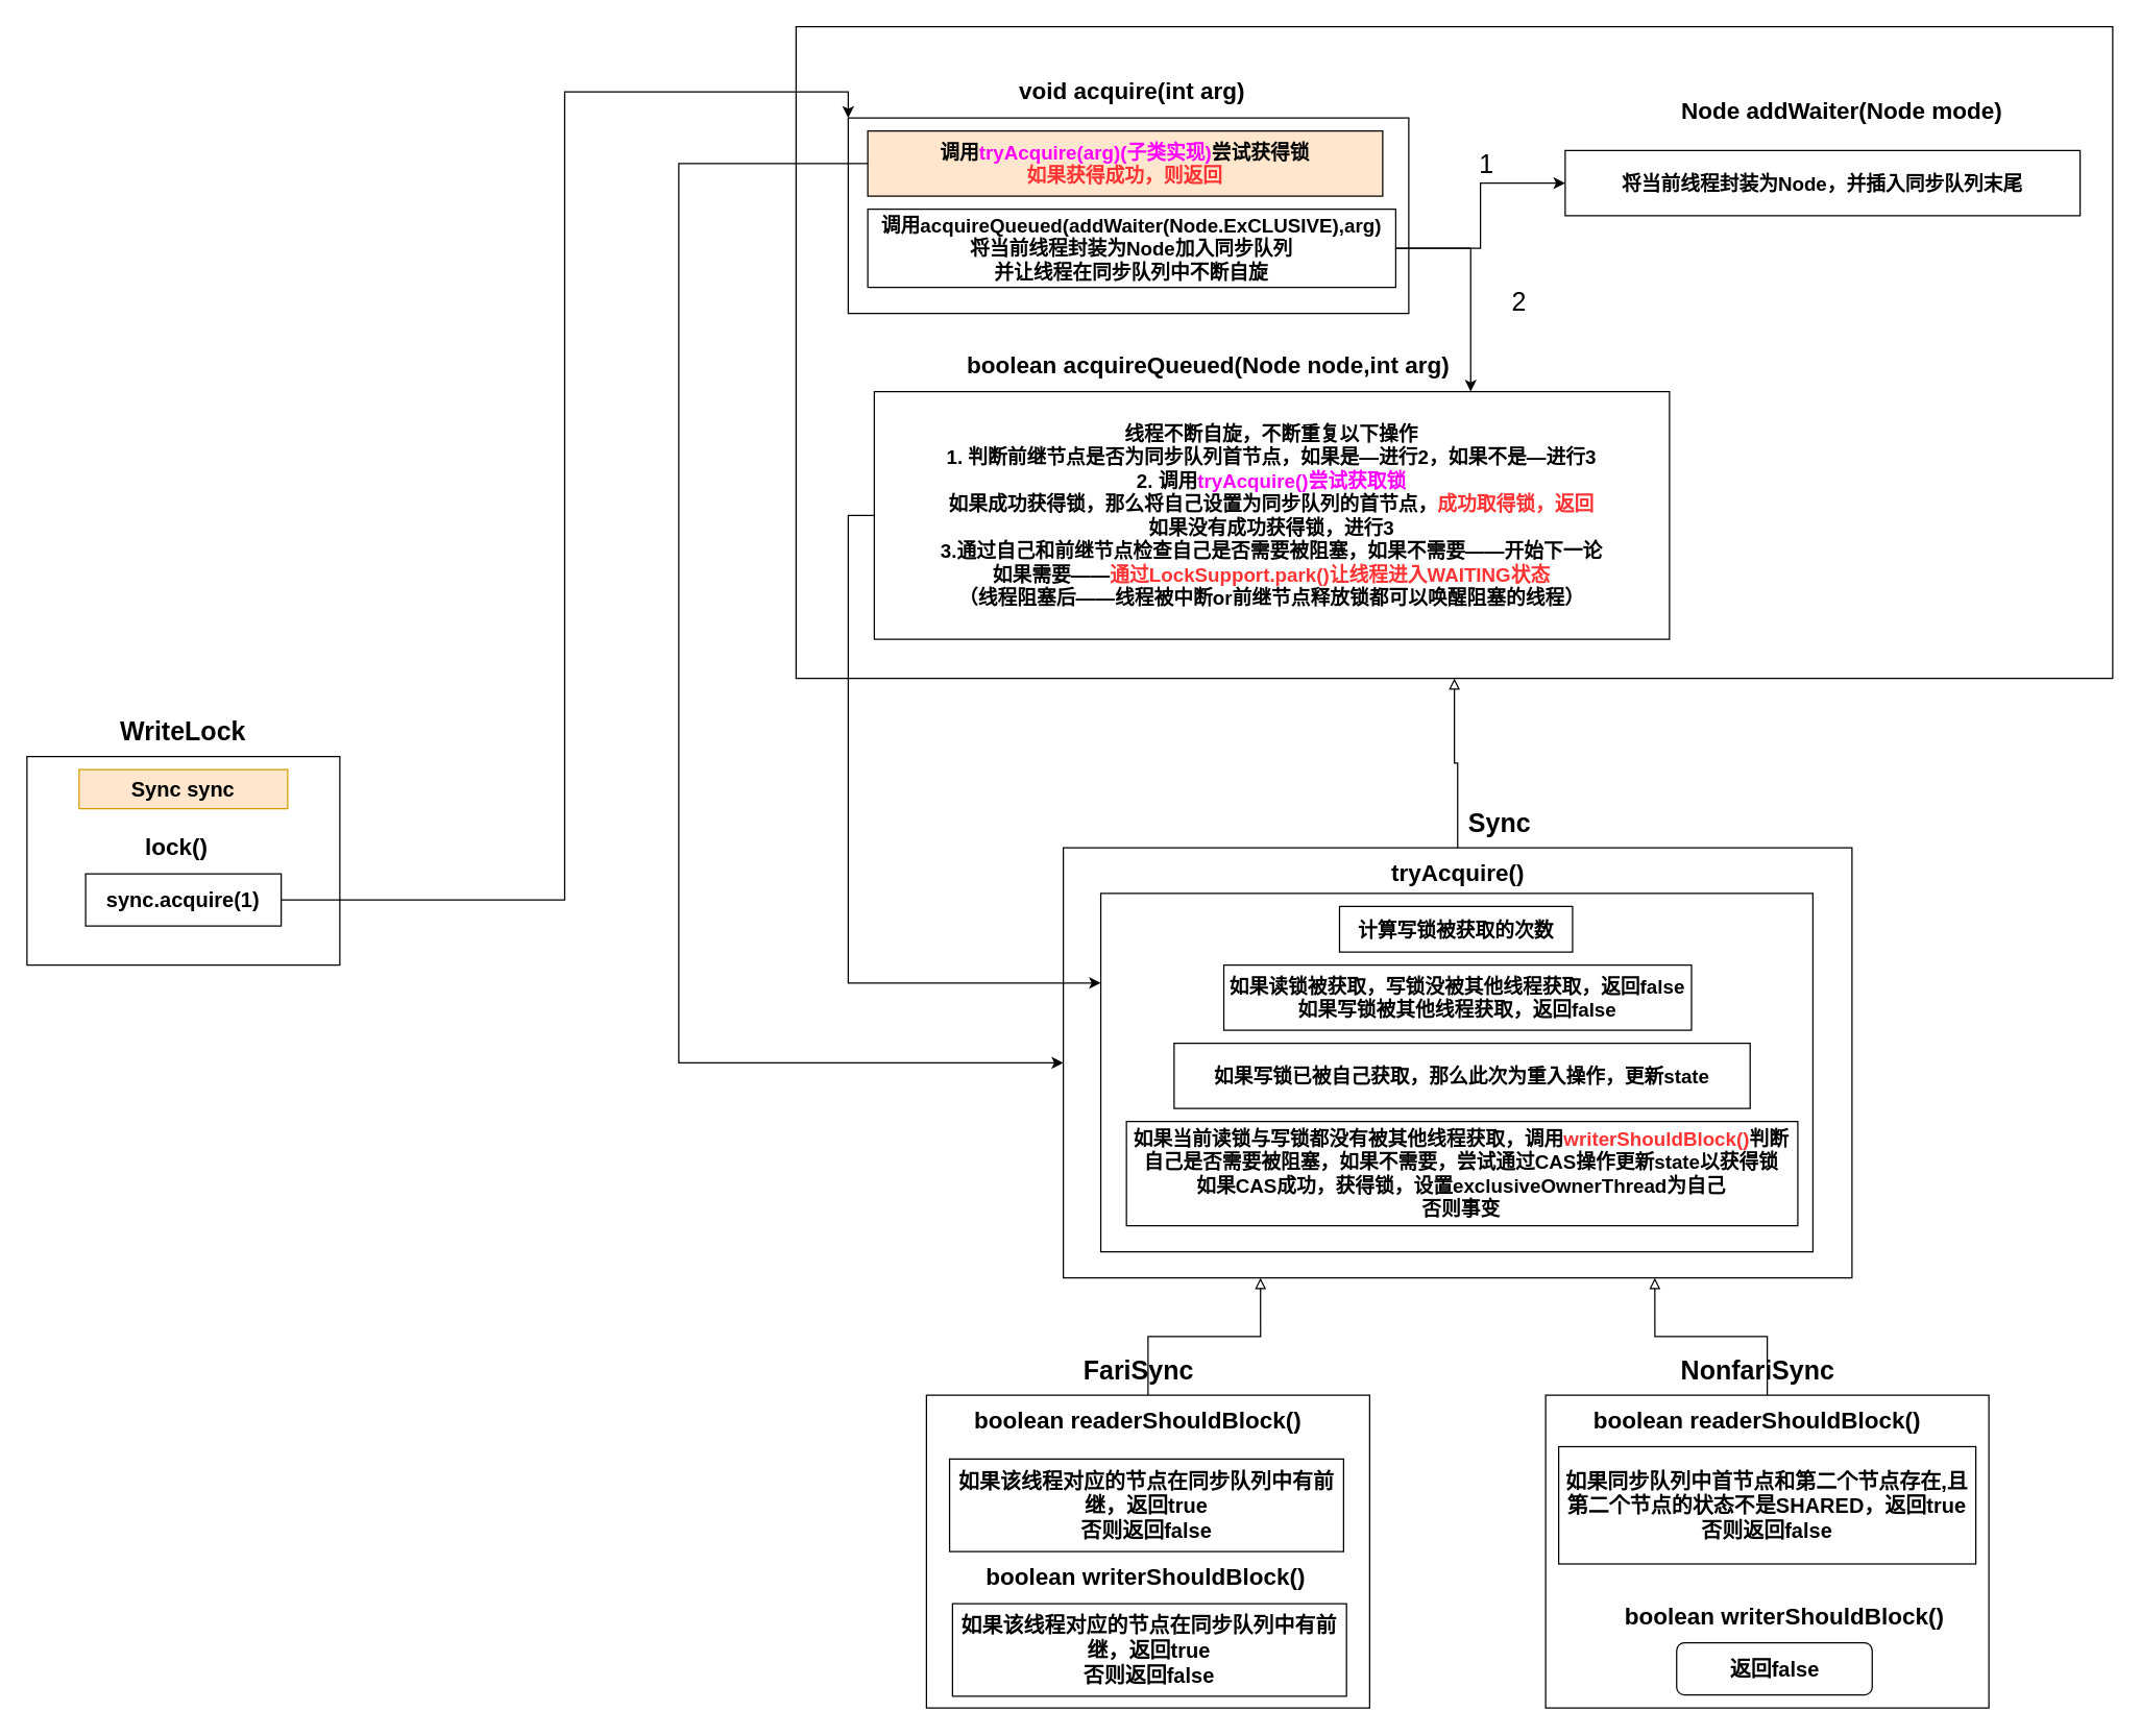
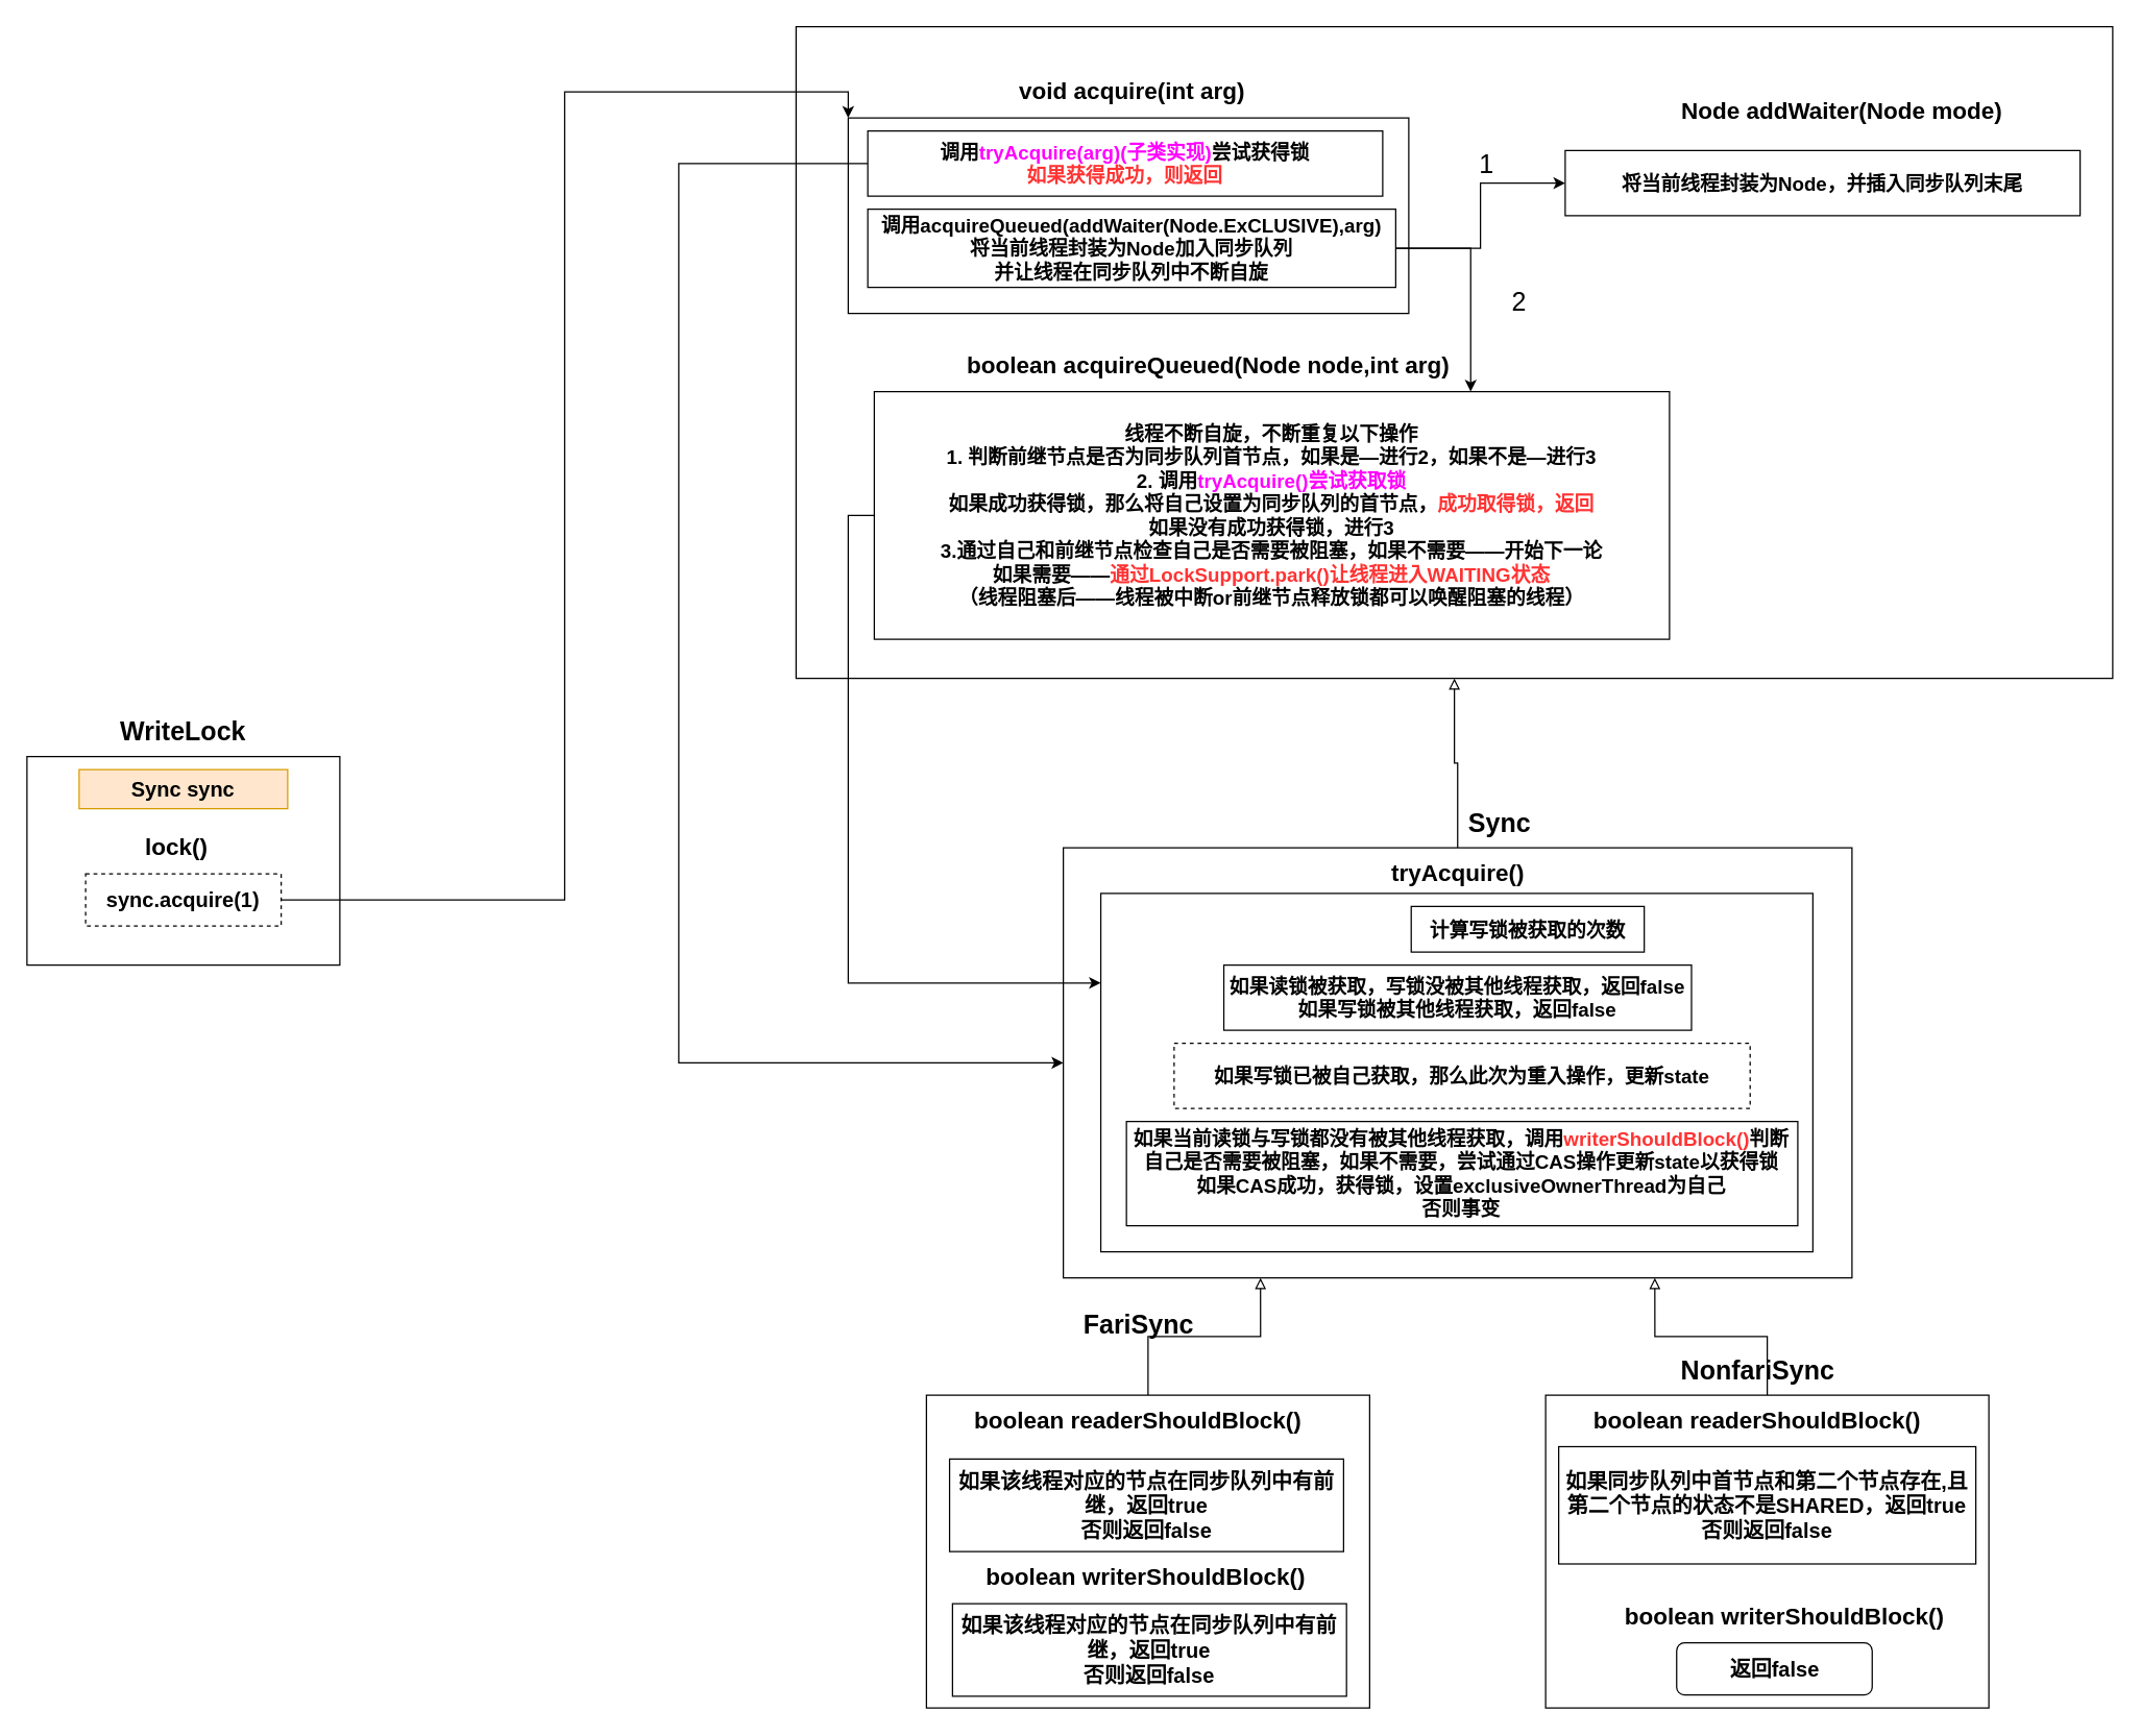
- <mxCell id="11" value="&lt;b style=&quot;font-size: 15px&quot;&gt;调用&lt;font color=&quot;#ff00ff&quot;&gt;tryAcquire(arg)(子类实现)&lt;/font&gt;尝试获得锁&lt;br&gt;&lt;font color=&quot;#ff3333&quot;&gt;如果获得成功，&lt;font style=&quot;font-size: 15px&quot;&gt;则返回&lt;/font&gt;&lt;/font&gt;&lt;/b&gt;" style="rounded=0;whiteSpace=wrap;html=1;fillColor=#ffe6cc;" parent="1" vertex="1"><mxGeometry x="665" y="100" width="395" height="50" as="geometry" /></mxCell>
+ <mxCell id="11" value="&lt;b style=&quot;font-size: 15px&quot;&gt;调用&lt;font color=&quot;#ff00ff&quot;&gt;tryAcquire(arg)(子类实现)&lt;/font&gt;尝试获得锁&lt;br&gt;&lt;font color=&quot;#ff3333&quot;&gt;如果获得成功，&lt;font style=&quot;font-size: 15px&quot;&gt;则返回&lt;/font&gt;&lt;/font&gt;&lt;/b&gt;" style="rounded=0;whiteSpace=wrap;html=1;" parent="1" vertex="1"><mxGeometry x="665" y="100" width="395" height="50" as="geometry" /></mxCell>
- <mxCell id="5" value="&lt;b&gt;&lt;font style=&quot;font-size: 16px&quot;&gt;sync.acquire(1)&lt;/font&gt;&lt;/b&gt;" style="rounded=0;whiteSpace=wrap;html=1;" parent="1" vertex="1"><mxGeometry x="65" y="670" width="150" height="40" as="geometry" /></mxCell>
+ <mxCell id="5" value="&lt;b&gt;&lt;font style=&quot;font-size: 16px&quot;&gt;sync.acquire(1)&lt;/font&gt;&lt;/b&gt;" style="rounded=0;whiteSpace=wrap;html=1;dashed=1;" parent="1" vertex="1"><mxGeometry x="65" y="670" width="150" height="40" as="geometry" /></mxCell>
- <mxCell id="42" value="&lt;span style=&quot;font-size: 15px&quot;&gt;&lt;b&gt;计算写锁被获取的次数&lt;br&gt;&lt;/b&gt;&lt;/span&gt;" style="rounded=0;whiteSpace=wrap;html=1;" parent="1" vertex="1"><mxGeometry x="1026.88" y="695" width="178.75" height="35" as="geometry" /></mxCell>
+ <mxCell id="42" value="&lt;span style=&quot;font-size: 15px&quot;&gt;&lt;b&gt;计算写锁被获取的次数&lt;br&gt;&lt;/b&gt;&lt;/span&gt;" style="rounded=0;whiteSpace=wrap;html=1;" parent="1" vertex="1"><mxGeometry x="1081.88" y="695" width="178.75" height="35" as="geometry" /></mxCell>
- <mxCell id="44" value="&lt;span style=&quot;font-size: 15px&quot;&gt;&lt;b&gt;如果写锁已被自己获取，那么此次为重入操作，更新state&lt;br&gt;&lt;/b&gt;&lt;/span&gt;" style="rounded=0;whiteSpace=wrap;html=1;" parent="1" vertex="1"><mxGeometry x="900" y="800" width="441.87" height="50" as="geometry" /></mxCell>
+ <mxCell id="44" value="&lt;span style=&quot;font-size: 15px&quot;&gt;&lt;b&gt;如果写锁已被自己获取，那么此次为重入操作，更新state&lt;br&gt;&lt;/b&gt;&lt;/span&gt;" style="rounded=0;whiteSpace=wrap;html=1;dashed=1;" parent="1" vertex="1"><mxGeometry x="900" y="800" width="441.87" height="50" as="geometry" /></mxCell>
- <mxCell id="30" value="&lt;b&gt;&lt;font style=&quot;font-size: 20px&quot;&gt;FariSync&lt;/font&gt;&lt;/b&gt;" style="text;html=1;strokeColor=none;fillColor=none;align=center;verticalAlign=middle;whiteSpace=wrap;rounded=0;" parent="1" vertex="1"><mxGeometry x="852.5" y="1040" width="40" height="20" as="geometry" /></mxCell>
+ <mxCell id="30" value="&lt;b&gt;&lt;font style=&quot;font-size: 20px&quot;&gt;FariSync&lt;/font&gt;&lt;/b&gt;" style="text;html=1;strokeColor=none;fillColor=none;align=center;verticalAlign=middle;whiteSpace=wrap;rounded=0;" parent="1" vertex="1"><mxGeometry x="852.5" y="1005" width="40" height="20" as="geometry" /></mxCell>
